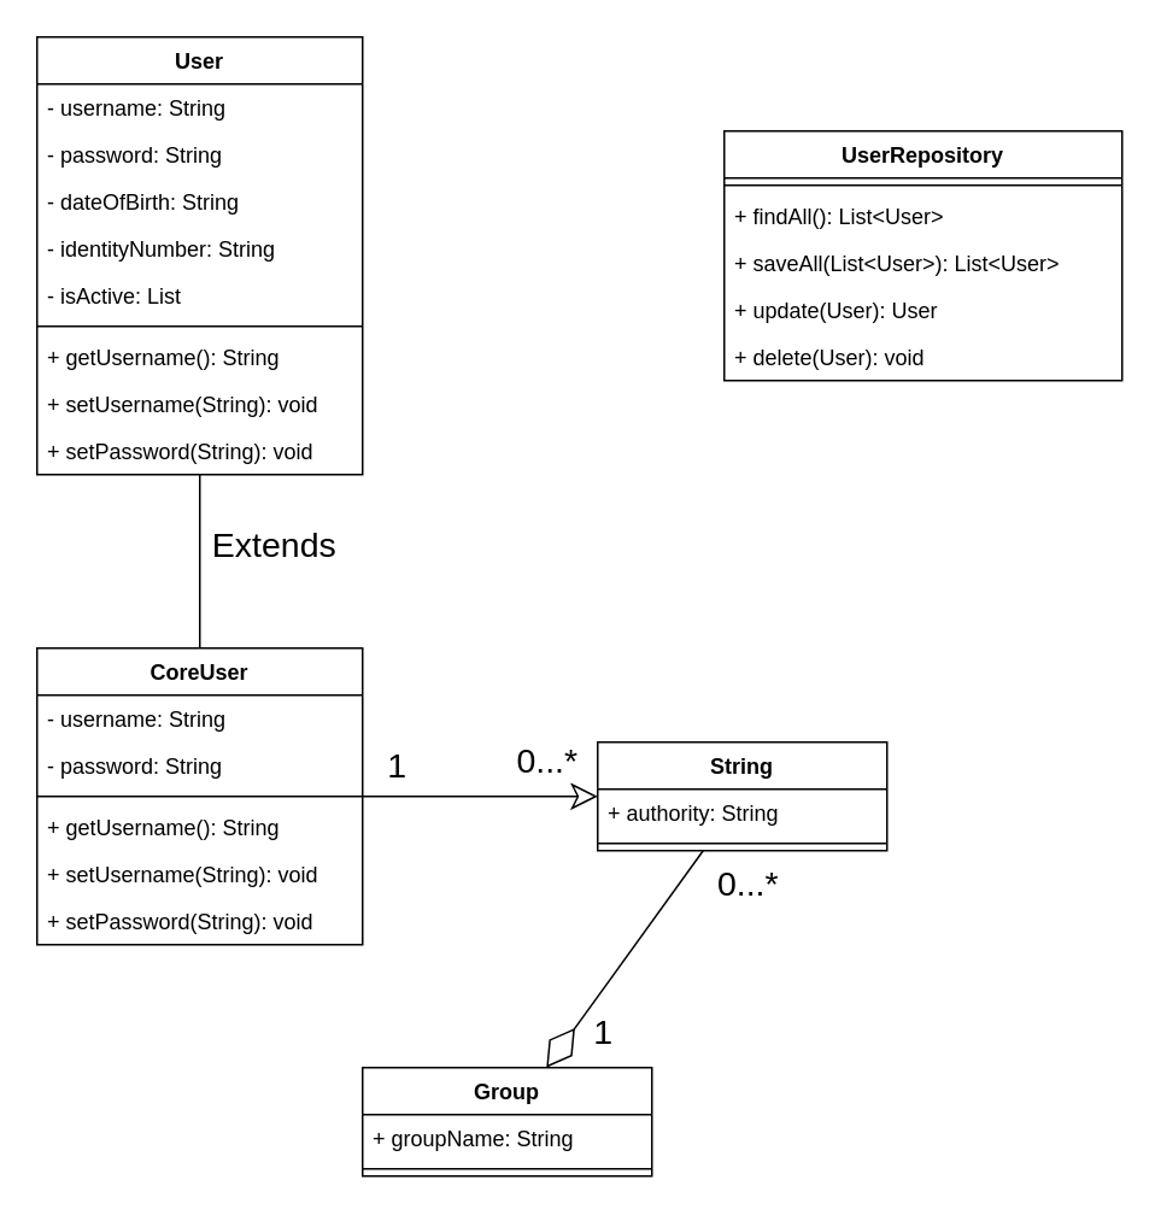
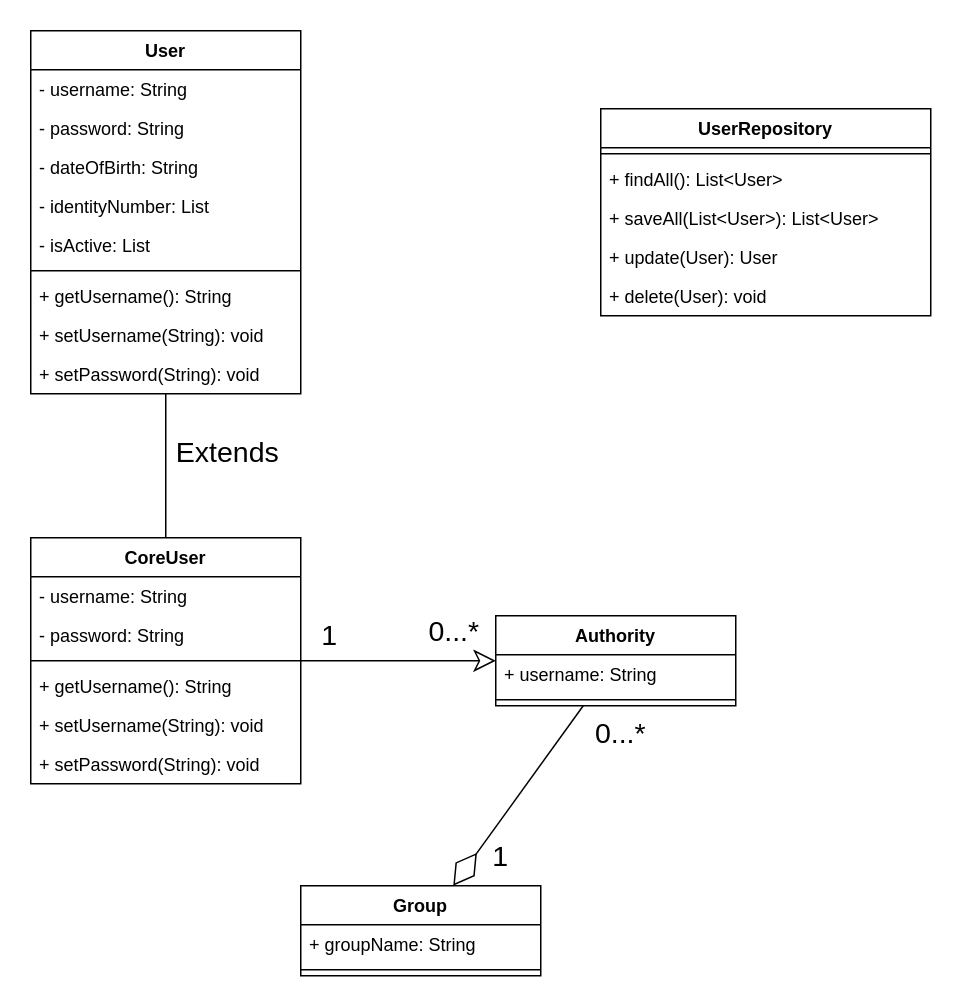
- <mxCell id="31" value="- identityNumber: String" style="text;strokeColor=none;fillColor=none;align=left;verticalAlign=top;spacingLeft=4;spacingRight=4;overflow=hidden;rotatable=0;points=[[0,0.5],[1,0.5]];portConstraint=eastwest;" vertex="1" parent="27"><mxGeometry y="104" width="180" height="26" as="geometry" /></mxCell>
+ <mxCell id="31" value="- identityNumber: List" style="text;strokeColor=none;fillColor=none;align=left;verticalAlign=top;spacingLeft=4;spacingRight=4;overflow=hidden;rotatable=0;points=[[0,0.5],[1,0.5]];portConstraint=eastwest;" vertex="1" parent="27"><mxGeometry y="104" width="180" height="26" as="geometry" /></mxCell>
- <mxCell id="9" value="String" style="swimlane;fontStyle=1;align=center;verticalAlign=top;childLayout=stackLayout;horizontal=1;startSize=26;horizontalStack=0;resizeParent=1;resizeParentMax=0;resizeLast=0;collapsible=1;marginBottom=0;" vertex="1" parent="1"><mxGeometry x="330" y="410" width="160" height="60" as="geometry" /></mxCell>
+ <mxCell id="9" value="Authority" style="swimlane;fontStyle=1;align=center;verticalAlign=top;childLayout=stackLayout;horizontal=1;startSize=26;horizontalStack=0;resizeParent=1;resizeParentMax=0;resizeLast=0;collapsible=1;marginBottom=0;" vertex="1" parent="1"><mxGeometry x="330" y="410" width="160" height="60" as="geometry" /></mxCell>
- <mxCell id="10" value="+ authority: String" style="text;strokeColor=none;fillColor=none;align=left;verticalAlign=top;spacingLeft=4;spacingRight=4;overflow=hidden;rotatable=0;points=[[0,0.5],[1,0.5]];portConstraint=eastwest;" vertex="1" parent="9"><mxGeometry y="26" width="160" height="26" as="geometry" /></mxCell>
+ <mxCell id="10" value="+ username: String" style="text;strokeColor=none;fillColor=none;align=left;verticalAlign=top;spacingLeft=4;spacingRight=4;overflow=hidden;rotatable=0;points=[[0,0.5],[1,0.5]];portConstraint=eastwest;" vertex="1" parent="9"><mxGeometry y="26" width="160" height="26" as="geometry" /></mxCell>
